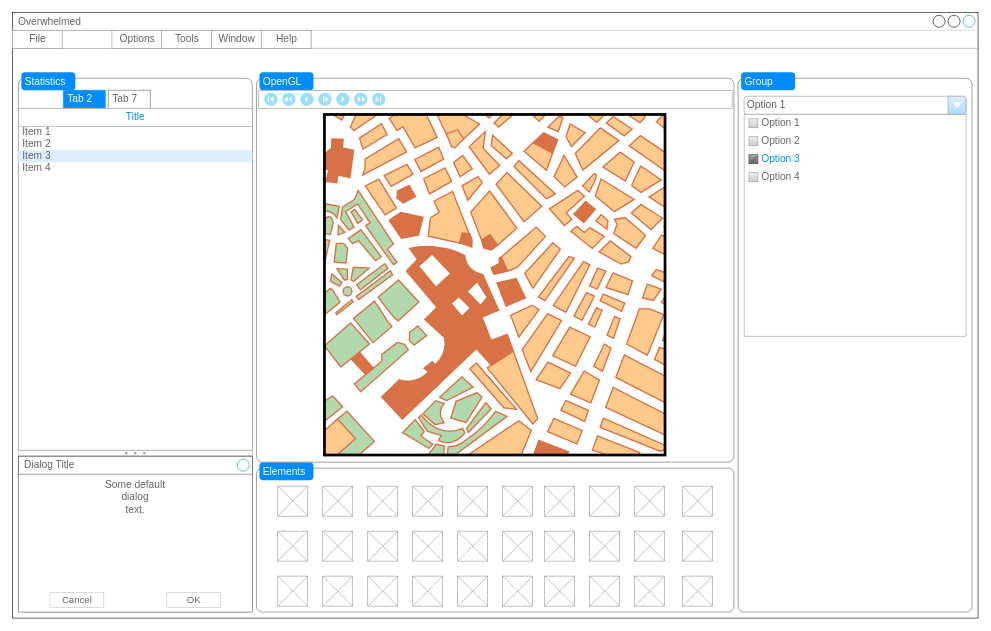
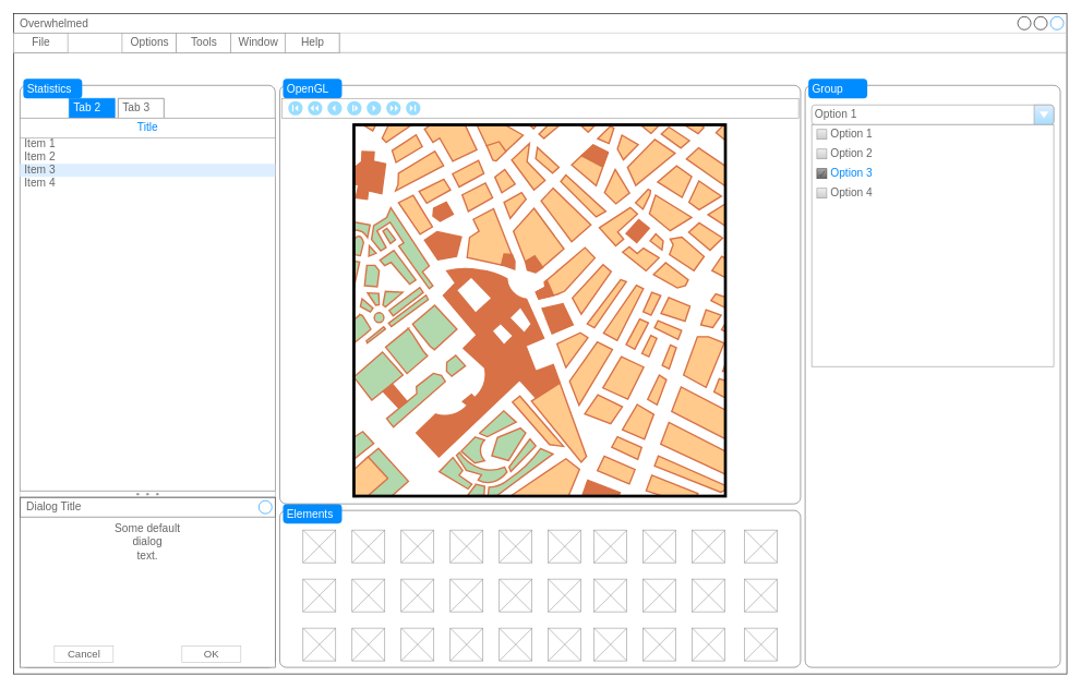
- <mxCell id="7" value="Tab 7" style="strokeWidth=1;shadow=0;dashed=0;align=center;html=1;shape=mxgraph.mockup.forms.uRect;fontSize=17;fontColor=#666666;align=left;spacingLeft=5;strokeColor=#666666;" vertex="1" parent="3"><mxGeometry x="150" y="30" width="70" height="30" as="geometry" /></mxCell>
+ <mxCell id="7" value="Tab 3" style="strokeWidth=1;shadow=0;dashed=0;align=center;html=1;shape=mxgraph.mockup.forms.uRect;fontSize=17;fontColor=#666666;align=left;spacingLeft=5;strokeColor=#666666;" vertex="1" parent="3"><mxGeometry x="150" y="30" width="70" height="30" as="geometry" /></mxCell>
